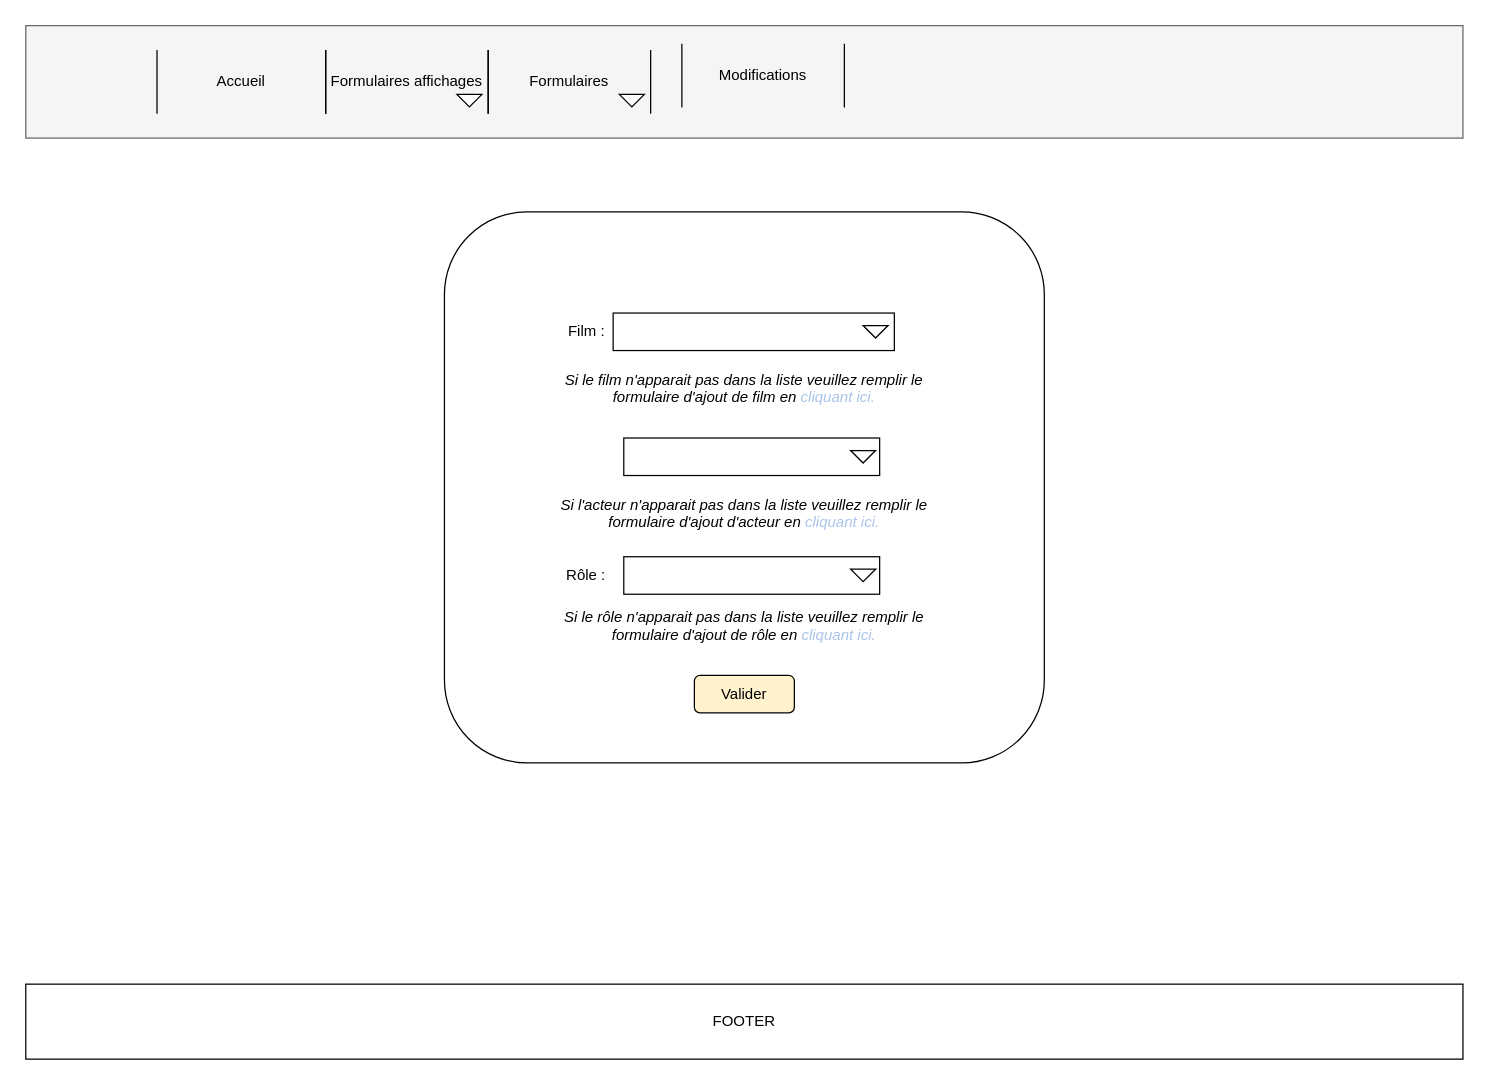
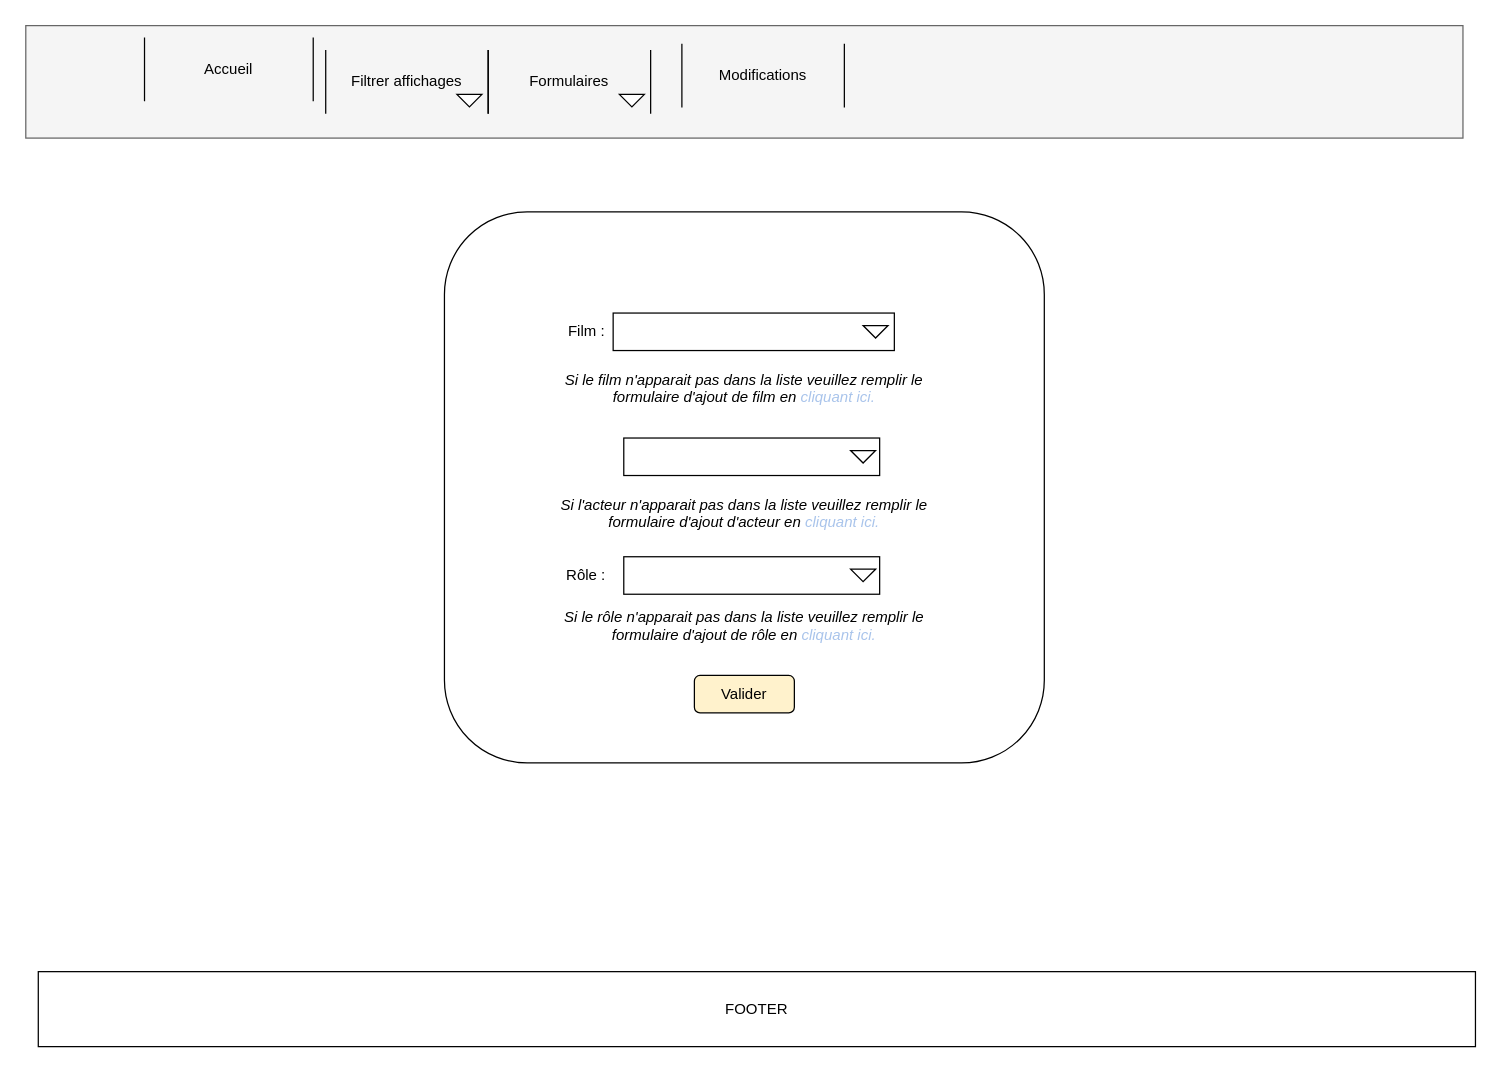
- <mxCell id="6" value="&lt;p style=&quot;line-height: 120%;&quot;&gt;Accueil&lt;/p&gt;" style="shape=partialRectangle;whiteSpace=wrap;html=1;bottom=0;top=0;fillColor=none;" vertex="1" parent="1"><mxGeometry x="125" y="40" width="135" height="50" as="geometry" /></mxCell>
+ <mxCell id="6" value="&lt;p style=&quot;line-height: 120%;&quot;&gt;Accueil&lt;/p&gt;" style="shape=partialRectangle;whiteSpace=wrap;html=1;bottom=0;top=0;fillColor=none;" vertex="1" parent="1"><mxGeometry x="115" y="30" width="135" height="50" as="geometry" /></mxCell>
- <mxCell id="3" value="Formulaires affichages" style="shape=partialRectangle;whiteSpace=wrap;html=1;bottom=0;top=0;fillColor=none;" vertex="1" parent="1"><mxGeometry x="260" y="40" width="130" height="50" as="geometry" /></mxCell>
+ <mxCell id="3" value="Filtrer affichages" style="shape=partialRectangle;whiteSpace=wrap;html=1;bottom=0;top=0;fillColor=none;" vertex="1" parent="1"><mxGeometry x="260" y="40" width="130" height="50" as="geometry" /></mxCell>
- <mxCell id="9" value="FOOTER" style="rounded=0;whiteSpace=wrap;html=1;resizeWidth=0;" vertex="1" parent="1"><mxGeometry x="20" y="787" width="1150" height="60" as="geometry" /></mxCell>
+ <mxCell id="9" value="FOOTER" style="rounded=0;whiteSpace=wrap;html=1;resizeWidth=0;" vertex="1" parent="1"><mxGeometry x="30" y="777" width="1150" height="60" as="geometry" /></mxCell>
